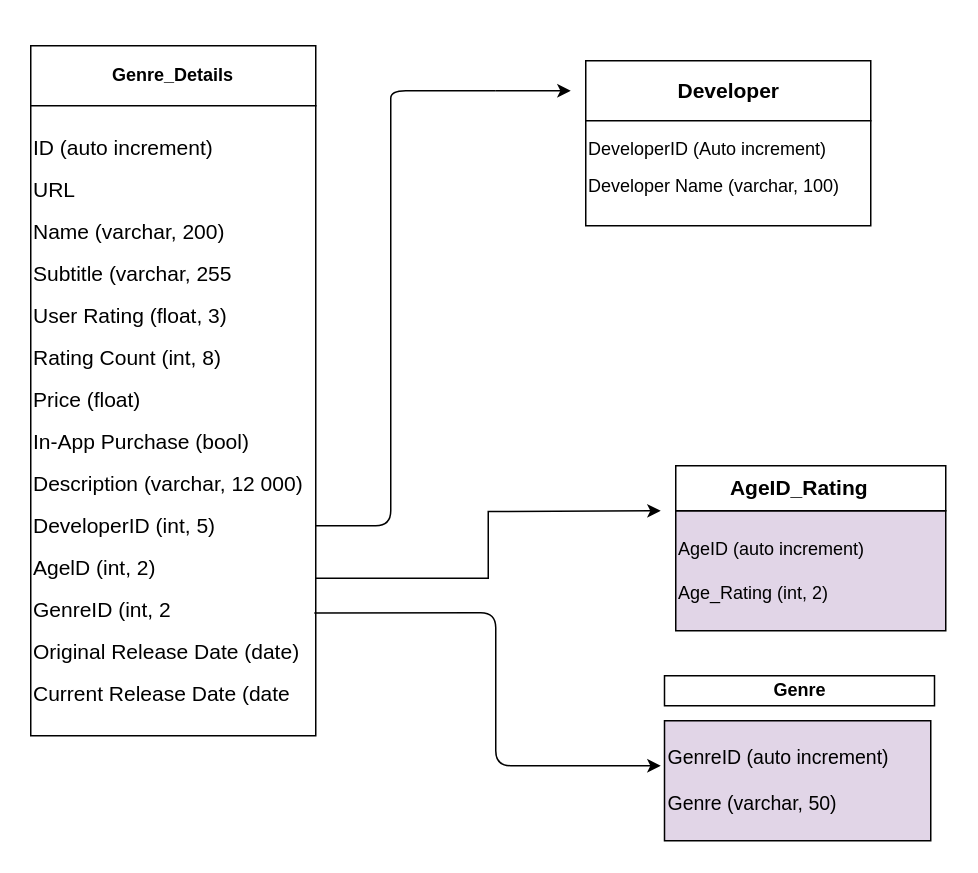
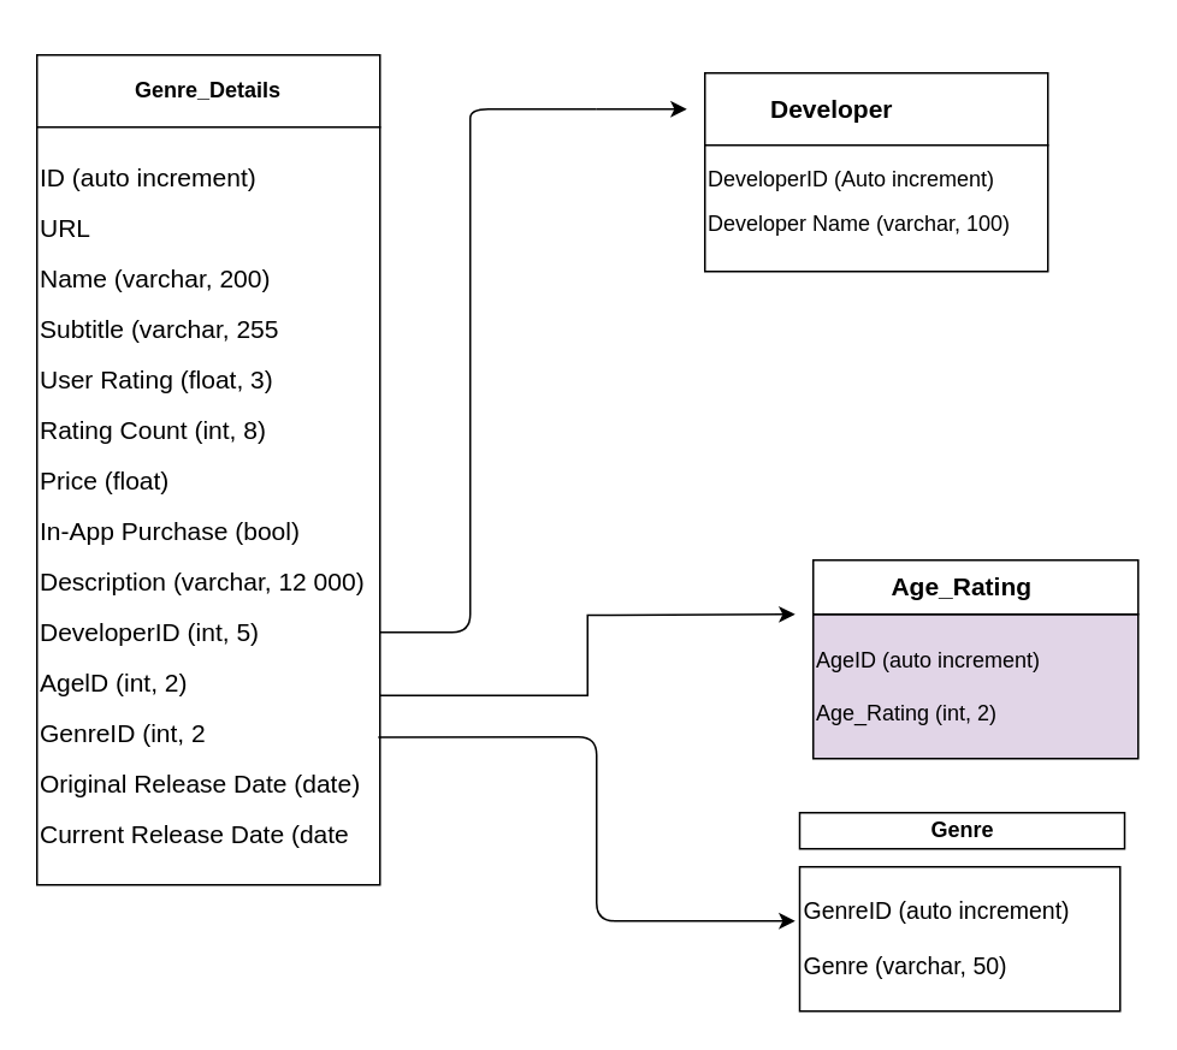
- <mxCell id="10" value="&lt;b&gt;&lt;font style=&quot;font-size: 14px&quot;&gt;Developer&lt;/font&gt;&lt;/b&gt;" style="text;html=1;strokeColor=none;fillColor=none;align=center;verticalAlign=middle;whiteSpace=wrap;rounded=0;" vertex="1" parent="1"><mxGeometry x="437.5" y="50" width="95" height="20" as="geometry" /></mxCell>
+ <mxCell id="10" value="&lt;b&gt;&lt;font style=&quot;font-size: 14px&quot;&gt;Developer&lt;/font&gt;&lt;/b&gt;" style="text;html=1;strokeColor=none;fillColor=none;align=center;verticalAlign=middle;whiteSpace=wrap;rounded=0;" vertex="1" parent="1"><mxGeometry x="412.5" y="50" width="95" height="20" as="geometry" /></mxCell>
- <mxCell id="13" value="&lt;b&gt;&lt;font style=&quot;font-size: 14px&quot;&gt;AgeID_Rating&lt;/font&gt;&lt;/b&gt;" style="text;html=1;strokeColor=none;fillColor=none;align=center;verticalAlign=middle;whiteSpace=wrap;rounded=0;" vertex="1" parent="1"><mxGeometry x="450" y="310" width="165" height="30" as="geometry" /></mxCell>
+ <mxCell id="13" value="&lt;b&gt;&lt;font style=&quot;font-size: 14px&quot;&gt;Age_Rating&lt;/font&gt;&lt;/b&gt;" style="text;html=1;strokeColor=none;fillColor=none;align=center;verticalAlign=middle;whiteSpace=wrap;rounded=0;" vertex="1" parent="1"><mxGeometry x="450" y="310" width="165" height="30" as="geometry" /></mxCell>
- <mxCell id="16" value="&lt;font style=&quot;font-size: 13px&quot;&gt;GenreID (auto increment)&lt;br&gt;&lt;br&gt;Genre (varchar, 50)&lt;/font&gt;" style="rounded=0;whiteSpace=wrap;html=1;align=left;fillColor=#e1d5e7;" vertex="1" parent="1"><mxGeometry x="442.5" y="480" width="177.5" height="80" as="geometry" /></mxCell>
+ <mxCell id="16" value="&lt;font style=&quot;font-size: 13px&quot;&gt;GenreID (auto increment)&lt;br&gt;&lt;br&gt;Genre (varchar, 50)&lt;/font&gt;" style="rounded=0;whiteSpace=wrap;html=1;align=left;" vertex="1" parent="1"><mxGeometry x="442.5" y="480" width="177.5" height="80" as="geometry" /></mxCell>
